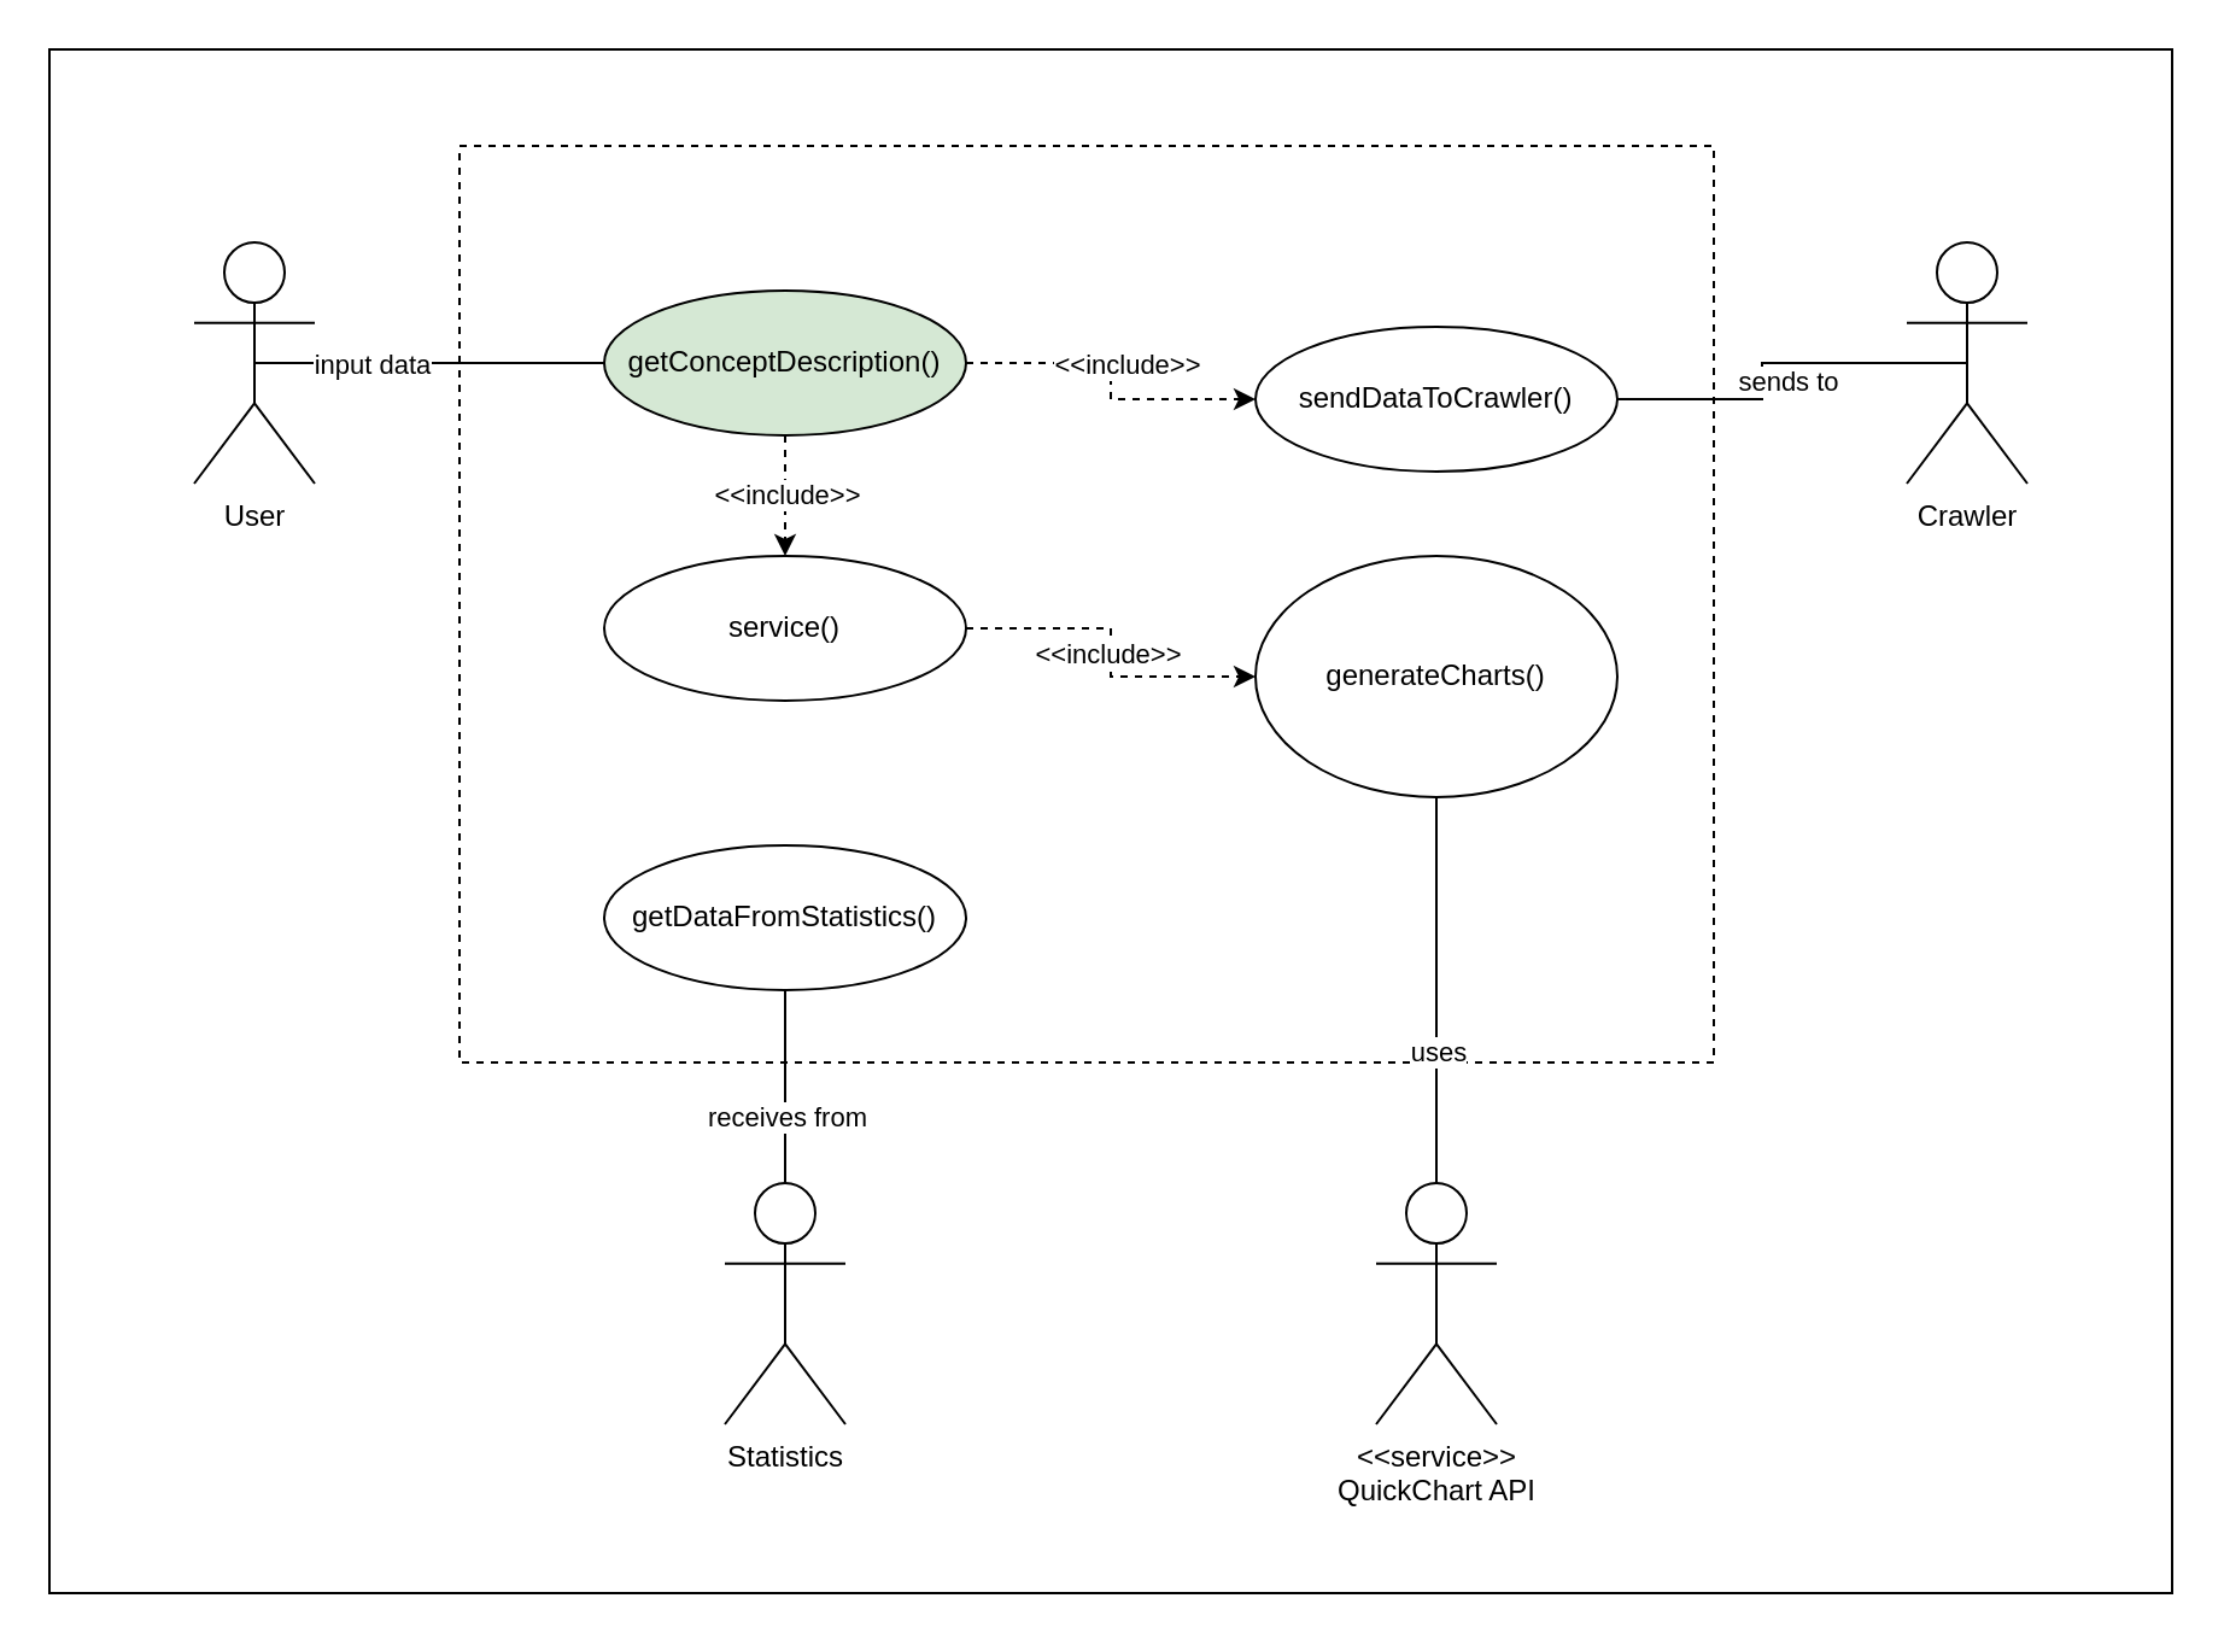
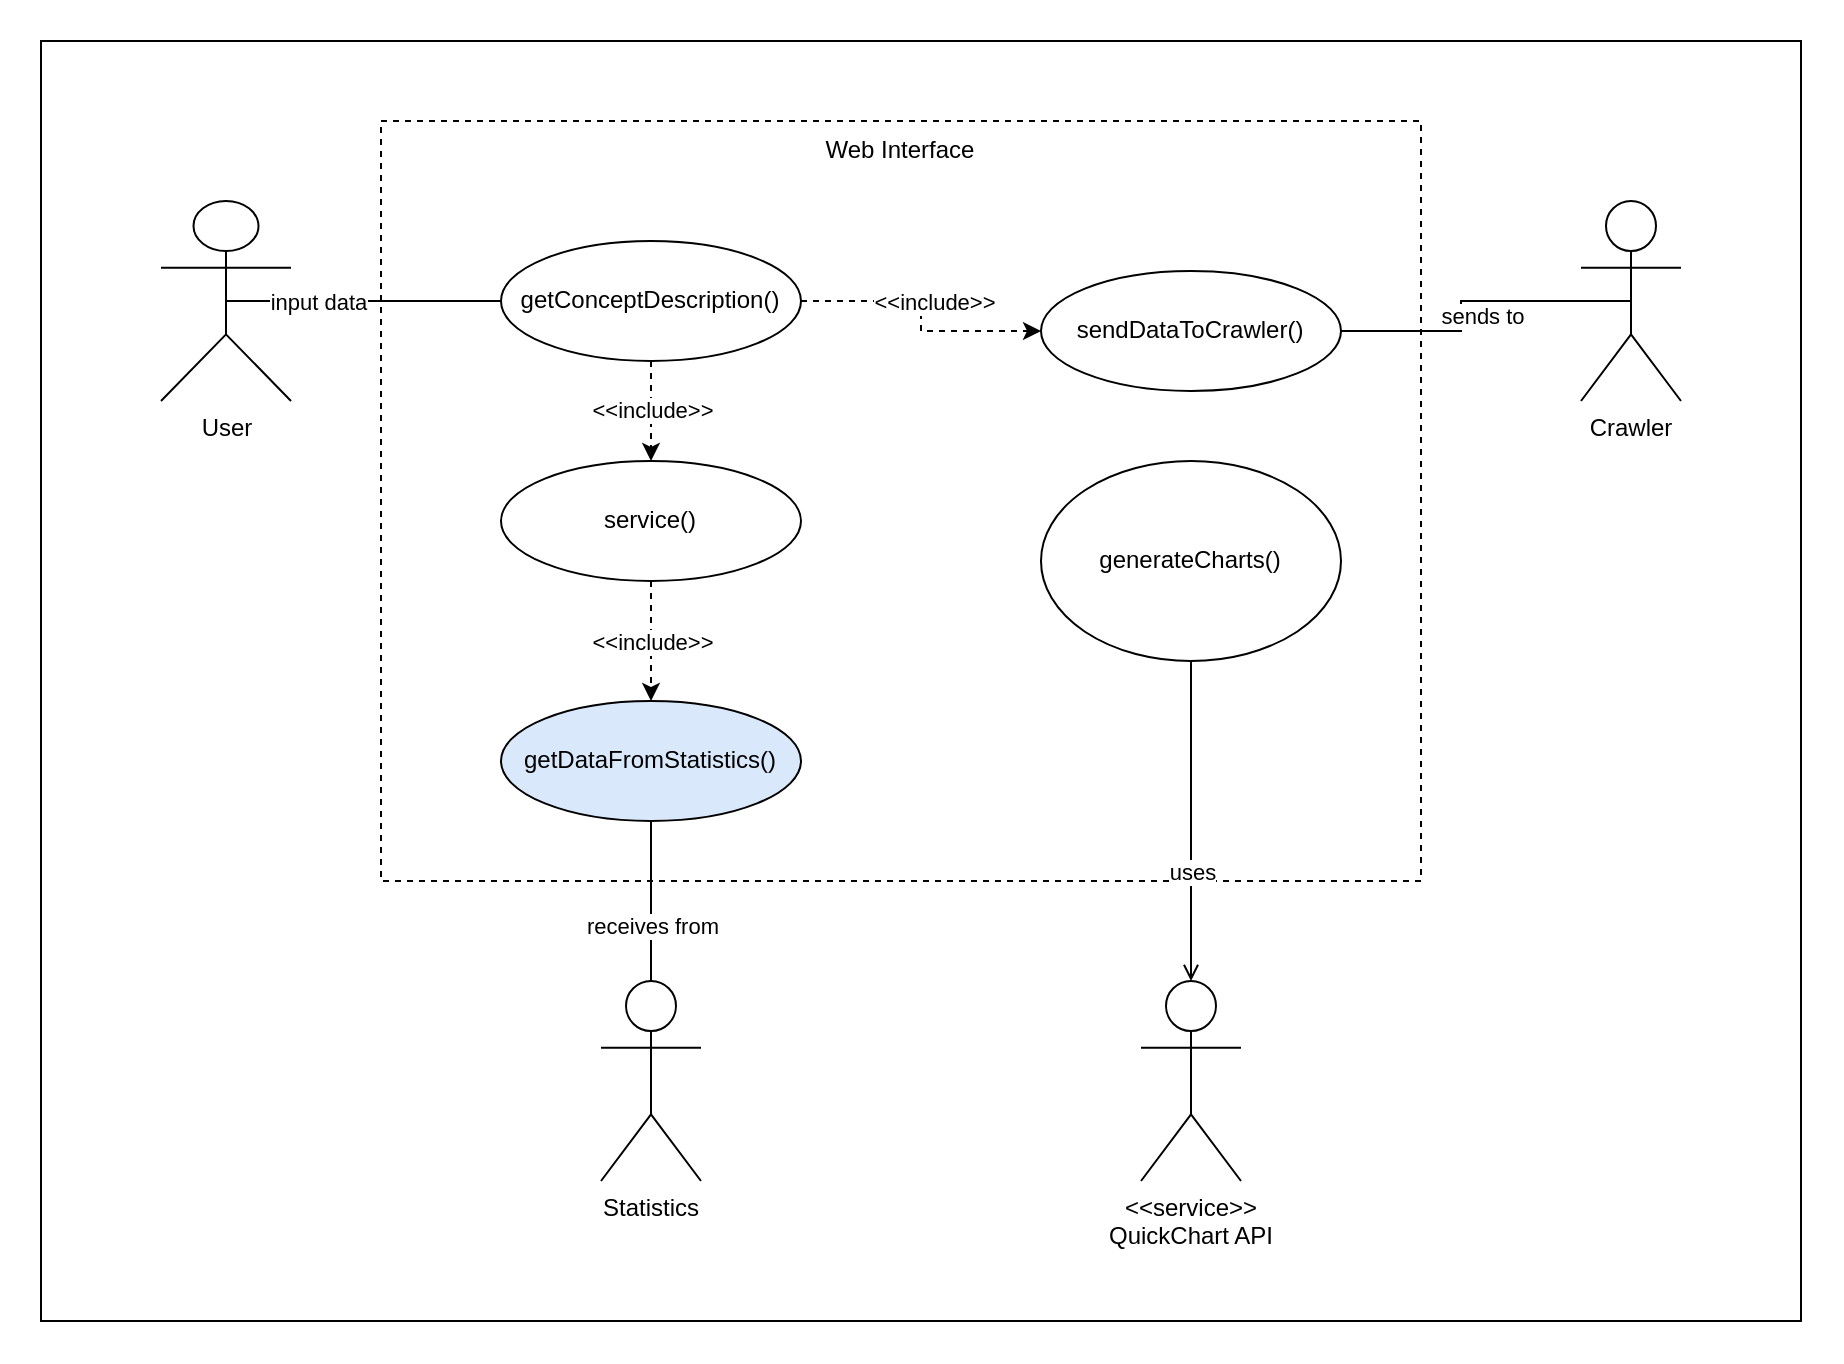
+ <mxCell id="16" value="Web Interface" style="text;html=1;strokeColor=none;fillColor=none;align=center;verticalAlign=middle;whiteSpace=wrap;rounded=0;dashed=1;" vertex="1" parent="1"><mxGeometry x="375" y="60" width="150" height="30" as="geometry" /></mxCell>
- <mxCell id="4" value="User" style="shape=umlActor;verticalLabelPosition=bottom;verticalAlign=top;html=1;outlineConnect=0;" vertex="1" parent="1"><mxGeometry x="80" y="100" width="50" height="100" as="geometry" /></mxCell>
+ <mxCell id="4" value="User" style="shape=umlActor;verticalLabelPosition=bottom;verticalAlign=top;html=1;outlineConnect=0;" vertex="1" parent="1"><mxGeometry x="80" y="100" width="65" height="100" as="geometry" /></mxCell>
- <mxCell id="15" value="getConceptDescription()" style="ellipse;whiteSpace=wrap;html=1;fillColor=#d5e8d4;" vertex="1" parent="1"><mxGeometry x="250" y="120" width="150" height="60" as="geometry" /></mxCell>
+ <mxCell id="15" value="getConceptDescription()" style="ellipse;whiteSpace=wrap;html=1;" vertex="1" parent="1"><mxGeometry x="250" y="120" width="150" height="60" as="geometry" /></mxCell>
- <mxCell id="13" style="edgeStyle=orthogonalEdgeStyle;rounded=0;orthogonalLoop=1;jettySize=auto;html=1;exitX=1;exitY=0.5;exitDx=0;exitDy=0;entryX=0;entryY=0.5;entryDx=0;entryDy=0;endArrow=classic;endFill=1;dashed=1;" edge="1" parent="1" source="24" target="27"><mxGeometry relative="1" as="geometry"><Array as="points" /></mxGeometry></mxCell>
- <mxCell id="14" value="&amp;lt;&amp;lt;include&amp;gt;&amp;gt;" style="edgeLabel;html=1;align=center;verticalAlign=middle;resizable=0;points=[];" vertex="1" connectable="0" parent="13"><mxGeometry x="0.019" y="-1" relative="1" as="geometry"><mxPoint x="-1" y="-1" as="offset" /></mxGeometry></mxCell>
+ <mxCell id="22" value="" style="edgeStyle=orthogonalEdgeStyle;rounded=0;orthogonalLoop=1;jettySize=auto;html=1;endArrow=classic;endFill=1;dashed=1;" edge="1" parent="1" source="24" target="29"><mxGeometry relative="1" as="geometry" /></mxCell>
+ <mxCell id="23" value="&amp;lt;&amp;lt;include&amp;gt;&amp;gt;" style="edgeLabel;html=1;align=center;verticalAlign=middle;resizable=0;points=[];" vertex="1" connectable="0" parent="22"><mxGeometry x="0.238" relative="1" as="geometry"><mxPoint y="-7" as="offset" /></mxGeometry></mxCell>
- <mxCell id="29" value="getDataFromStatistics()" style="ellipse;whiteSpace=wrap;html=1;" vertex="1" parent="1"><mxGeometry x="250" y="350" width="150" height="60" as="geometry" /></mxCell>
+ <mxCell id="29" value="getDataFromStatistics()" style="ellipse;whiteSpace=wrap;html=1;fillColor=#dae8fc;" vertex="1" parent="1"><mxGeometry x="250" y="350" width="150" height="60" as="geometry" /></mxCell>
- <mxCell id="25" style="edgeStyle=orthogonalEdgeStyle;rounded=0;orthogonalLoop=1;jettySize=auto;html=1;entryX=0.5;entryY=0;entryDx=0;entryDy=0;entryPerimeter=0;endArrow=none;endFill=0;" edge="1" parent="1" source="27" target="28"><mxGeometry relative="1" as="geometry" /></mxCell>
+ <mxCell id="25" style="edgeStyle=orthogonalEdgeStyle;rounded=0;orthogonalLoop=1;jettySize=auto;html=1;entryX=0.5;entryY=0;entryDx=0;entryDy=0;entryPerimeter=0;endArrow=open;endFill=0;" edge="1" parent="1" source="27" target="28"><mxGeometry relative="1" as="geometry" /></mxCell>
